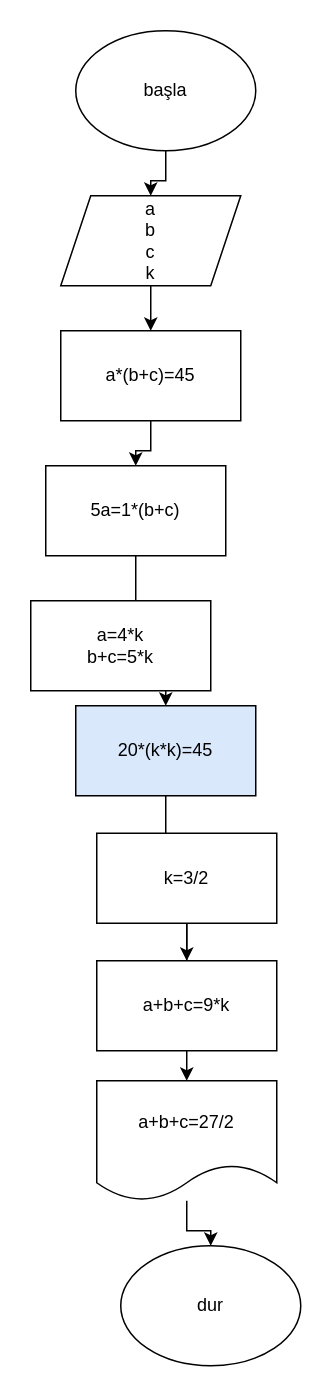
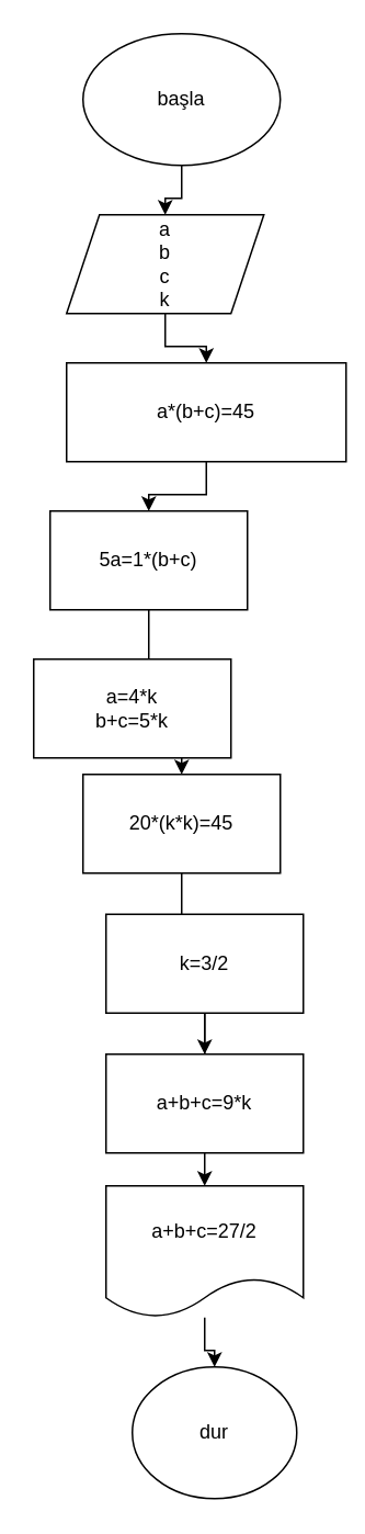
- <mxCell id="7" value="a*(b+c)=45" style="rounded=0;whiteSpace=wrap;html=1;" parent="1" vertex="1"><mxGeometry x="40" y="220" width="120" height="60" as="geometry" /></mxCell>
+ <mxCell id="7" value="a*(b+c)=45" style="rounded=0;whiteSpace=wrap;html=1;" parent="1" vertex="1"><mxGeometry x="40" y="220" width="170" height="60" as="geometry" /></mxCell>
- <mxCell id="12" value="20*(k*k)=45" style="rounded=0;whiteSpace=wrap;html=1;fillColor=#dae8fc;" parent="1" vertex="1"><mxGeometry x="50" y="470" width="120" height="60" as="geometry" /></mxCell>
+ <mxCell id="12" value="20*(k*k)=45" style="rounded=0;whiteSpace=wrap;html=1;" parent="1" vertex="1"><mxGeometry x="50" y="470" width="120" height="60" as="geometry" /></mxCell>
- <mxCell id="18" value="dur" style="ellipse;whiteSpace=wrap;html=1;" parent="1" vertex="1"><mxGeometry x="80" y="830" width="120" height="80" as="geometry" /></mxCell>
+ <mxCell id="18" value="dur" style="ellipse;whiteSpace=wrap;html=1;" parent="1" vertex="1"><mxGeometry x="80" y="830" width="100" height="80" as="geometry" /></mxCell>
